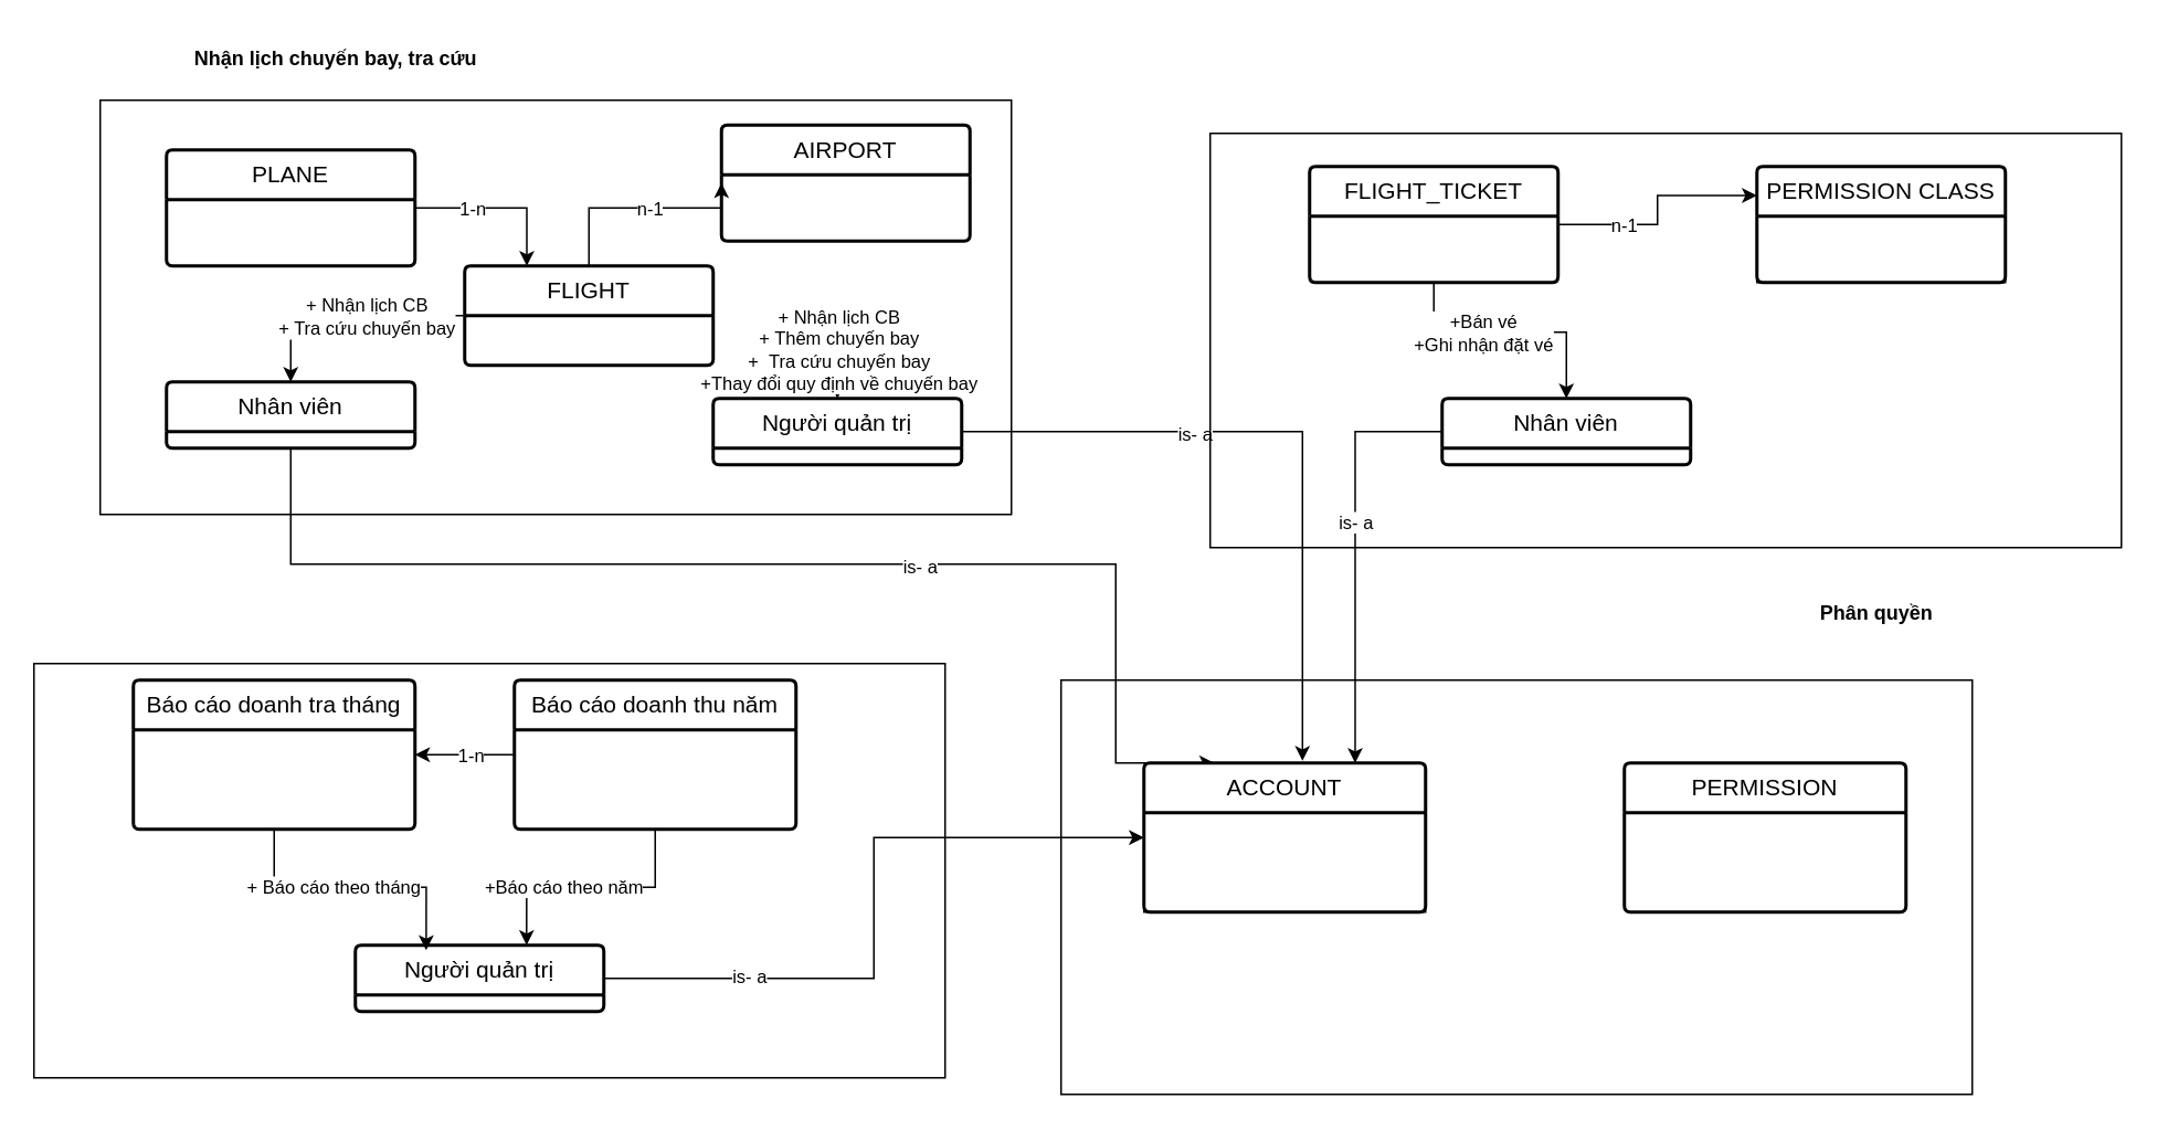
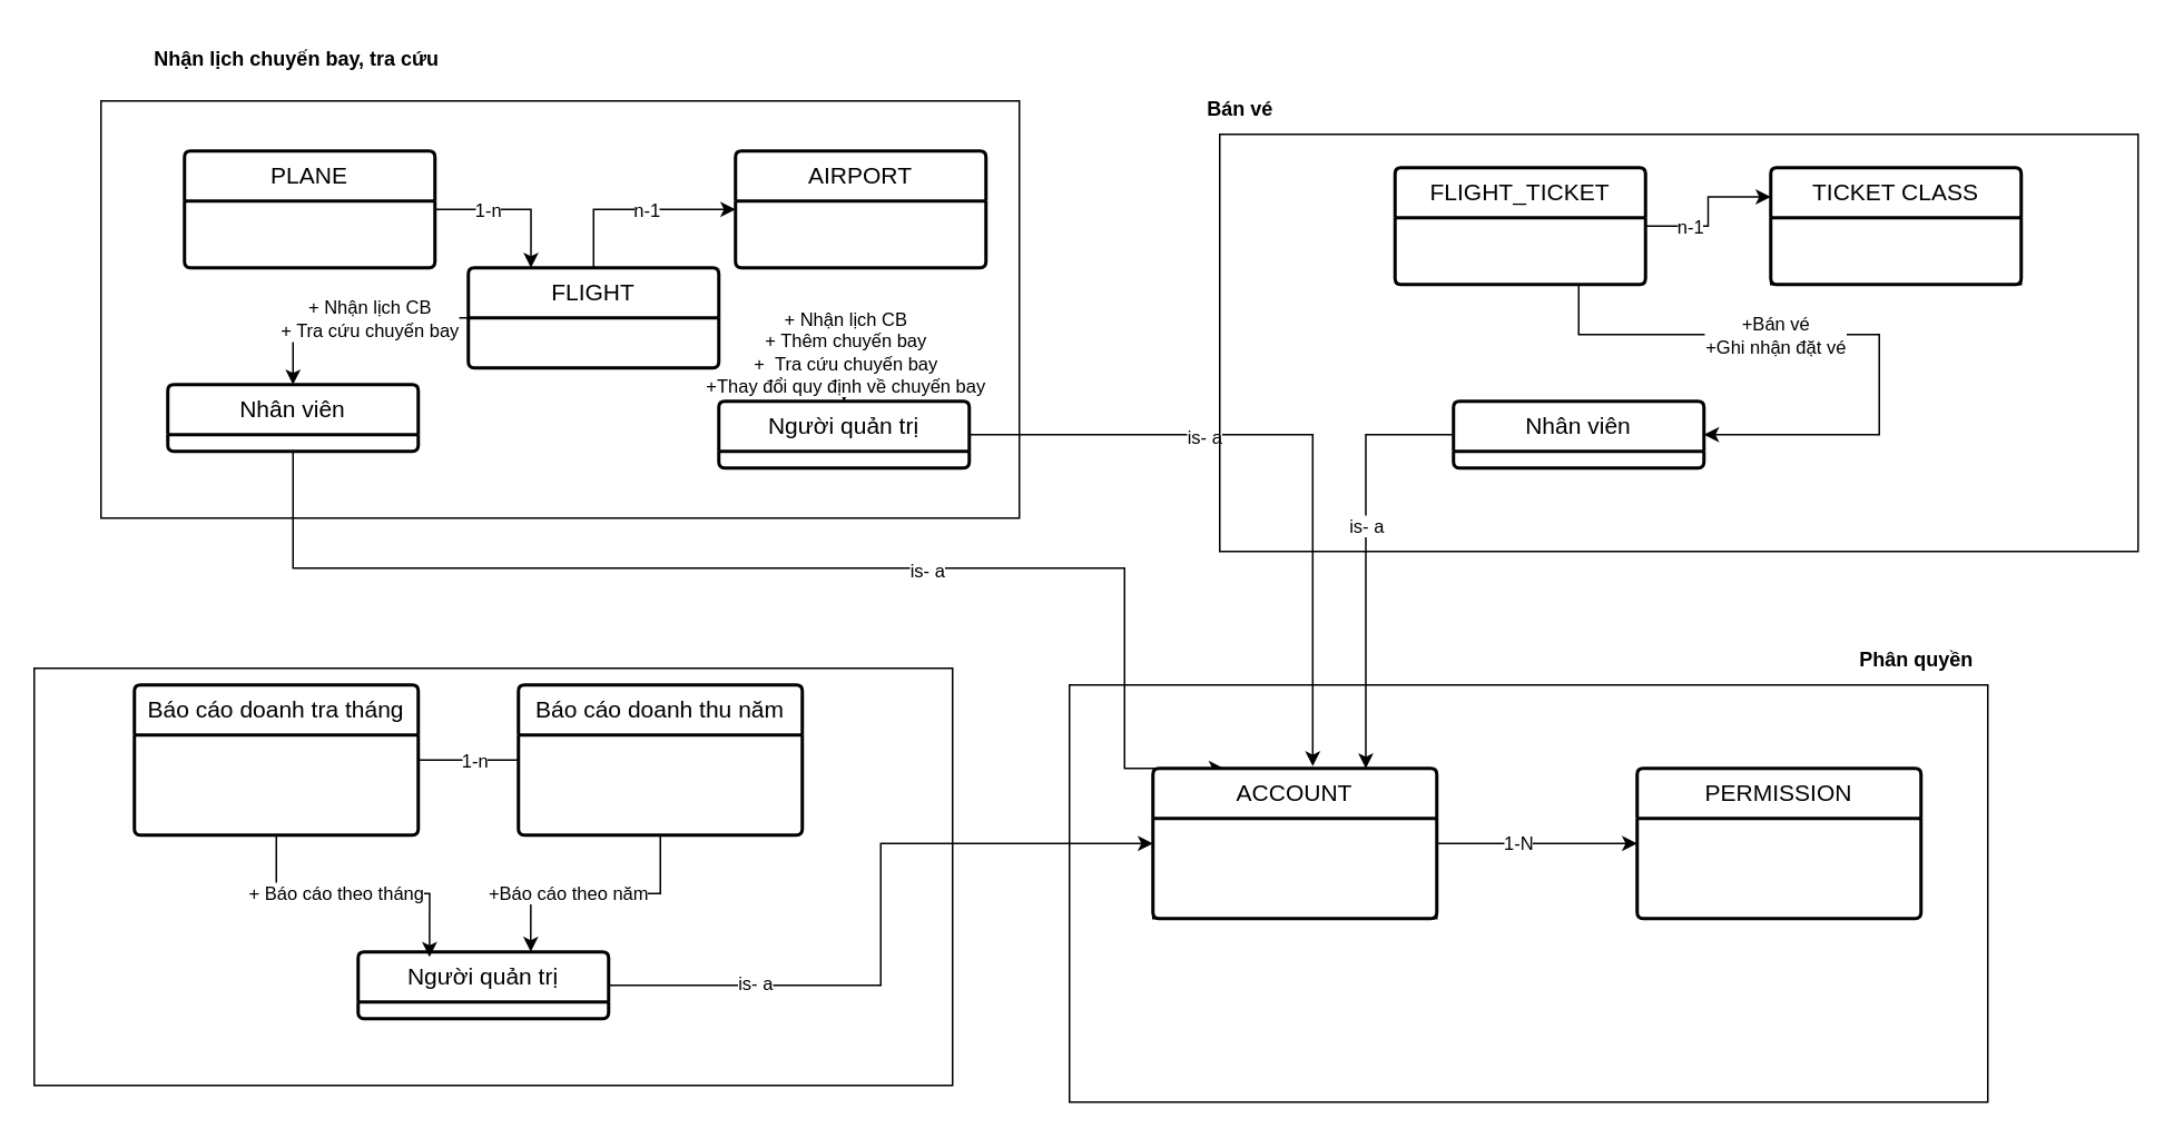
- <mxCell id="49" value="&lt;b&gt;Nhận lịch chuyến bay, tra cứu&lt;/b&gt;" style="text;html=1;align=center;verticalAlign=middle;whiteSpace=wrap;rounded=0;" vertex="1" parent="1"><mxGeometry x="85" y="20" width="235" height="30" as="geometry" /></mxCell>
+ <mxCell id="49" value="&lt;b&gt;Nhận lịch chuyến bay, tra cứu&lt;/b&gt;" style="text;html=1;align=center;verticalAlign=middle;whiteSpace=wrap;rounded=0;" vertex="1" parent="1"><mxGeometry x="60" y="20" width="235" height="30" as="geometry" /></mxCell>
+ <mxCell id="50" value="&lt;b&gt;Bán vé&lt;/b&gt;" style="text;html=1;align=center;verticalAlign=middle;whiteSpace=wrap;rounded=0;" vertex="1" parent="1"><mxGeometry x="625" y="50" width="235" height="30" as="geometry" /></mxCell>
- <mxCell id="13" value="AIRPORT" style="swimlane;childLayout=stackLayout;horizontal=1;startSize=30;horizontalStack=0;rounded=1;fontSize=14;fontStyle=0;strokeWidth=2;resizeParent=0;resizeLast=1;shadow=0;dashed=0;align=center;arcSize=4;whiteSpace=wrap;html=1;" vertex="1" parent="1"><mxGeometry x="435" y="75" width="150" height="70" as="geometry" /></mxCell>
+ <mxCell id="13" value="AIRPORT" style="swimlane;childLayout=stackLayout;horizontal=1;startSize=30;horizontalStack=0;rounded=1;fontSize=14;fontStyle=0;strokeWidth=2;resizeParent=0;resizeLast=1;shadow=0;dashed=0;align=center;arcSize=4;whiteSpace=wrap;html=1;" vertex="1" parent="1"><mxGeometry x="440" y="90" width="150" height="70" as="geometry" /></mxCell>
- <mxCell id="23" value="PERMISSION CLASS" style="swimlane;childLayout=stackLayout;horizontal=1;startSize=30;horizontalStack=0;rounded=1;fontSize=14;fontStyle=0;strokeWidth=2;resizeParent=0;resizeLast=1;shadow=0;dashed=0;align=center;arcSize=4;whiteSpace=wrap;html=1;" vertex="1" parent="1"><mxGeometry x="1060" y="100" width="150" height="70" as="geometry" /></mxCell>
+ <mxCell id="23" value="TICKET CLASS" style="swimlane;childLayout=stackLayout;horizontal=1;startSize=30;horizontalStack=0;rounded=1;fontSize=14;fontStyle=0;strokeWidth=2;resizeParent=0;resizeLast=1;shadow=0;dashed=0;align=center;arcSize=4;whiteSpace=wrap;html=1;" vertex="1" parent="1"><mxGeometry x="1060" y="100" width="150" height="70" as="geometry" /></mxCell>
- <mxCell id="12" value="PLANE" style="swimlane;childLayout=stackLayout;horizontal=1;startSize=30;horizontalStack=0;rounded=1;fontSize=14;fontStyle=0;strokeWidth=2;resizeParent=0;resizeLast=1;shadow=0;dashed=0;align=center;arcSize=4;whiteSpace=wrap;html=1;" vertex="1" parent="1"><mxGeometry x="100" y="90" width="150" height="70" as="geometry" /></mxCell>
+ <mxCell id="12" value="PLANE" style="swimlane;childLayout=stackLayout;horizontal=1;startSize=30;horizontalStack=0;rounded=1;fontSize=14;fontStyle=0;strokeWidth=2;resizeParent=0;resizeLast=1;shadow=0;dashed=0;align=center;arcSize=4;whiteSpace=wrap;html=1;" vertex="1" parent="1"><mxGeometry x="110" y="90" width="150" height="70" as="geometry" /></mxCell>
- <mxCell id="22" value="FLIGHT_TICKET" style="swimlane;childLayout=stackLayout;horizontal=1;startSize=30;horizontalStack=0;rounded=1;fontSize=14;fontStyle=0;strokeWidth=2;resizeParent=0;resizeLast=1;shadow=0;dashed=0;align=center;arcSize=4;whiteSpace=wrap;html=1;" vertex="1" parent="1"><mxGeometry x="790" y="100" width="150" height="70" as="geometry" /></mxCell>
+ <mxCell id="22" value="FLIGHT_TICKET" style="swimlane;childLayout=stackLayout;horizontal=1;startSize=30;horizontalStack=0;rounded=1;fontSize=14;fontStyle=0;strokeWidth=2;resizeParent=0;resizeLast=1;shadow=0;dashed=0;align=center;arcSize=4;whiteSpace=wrap;html=1;" vertex="1" parent="1"><mxGeometry x="835" y="100" width="150" height="70" as="geometry" /></mxCell>
- <mxCell id="51" value="&lt;b&gt;Phân quyền&lt;/b&gt;" style="text;html=1;align=center;verticalAlign=middle;whiteSpace=wrap;rounded=0;" vertex="1" parent="1"><mxGeometry x="1015" y="355" width="235" height="30" as="geometry" /></mxCell>
+ <mxCell id="51" value="&lt;b&gt;Phân quyền&lt;/b&gt;" style="text;html=1;align=center;verticalAlign=middle;whiteSpace=wrap;rounded=0;" vertex="1" parent="1"><mxGeometry x="1030" y="380" width="235" height="30" as="geometry" /></mxCell>
- <mxCell id="29" style="edgeStyle=orthogonalEdgeStyle;rounded=0;orthogonalLoop=1;jettySize=auto;html=1;entryX=1;entryY=0.5;entryDx=0;entryDy=0;" edge="1" parent="1" source="31" target="28"><mxGeometry relative="1" as="geometry" /></mxCell>
+ <mxCell id="29" style="edgeStyle=orthogonalEdgeStyle;rounded=0;orthogonalLoop=1;jettySize=auto;html=1;entryX=1;entryY=0.5;entryDx=0;entryDy=0;endArrow=none;" edge="1" parent="1" source="31" target="28"><mxGeometry relative="1" as="geometry" /></mxCell>
+ <mxCell id="39" style="edgeStyle=orthogonalEdgeStyle;rounded=0;orthogonalLoop=1;jettySize=auto;html=1;entryX=0;entryY=0.5;entryDx=0;entryDy=0;" edge="1" parent="1" source="41" target="43"><mxGeometry relative="1" as="geometry" /></mxCell>
+ <mxCell id="40" value="1-N" style="edgeLabel;html=1;align=center;verticalAlign=middle;resizable=0;points=[];" vertex="1" connectable="0" parent="39"><mxGeometry x="-0.208" y="1" relative="1" as="geometry"><mxPoint as="offset" /></mxGeometry></mxCell>
